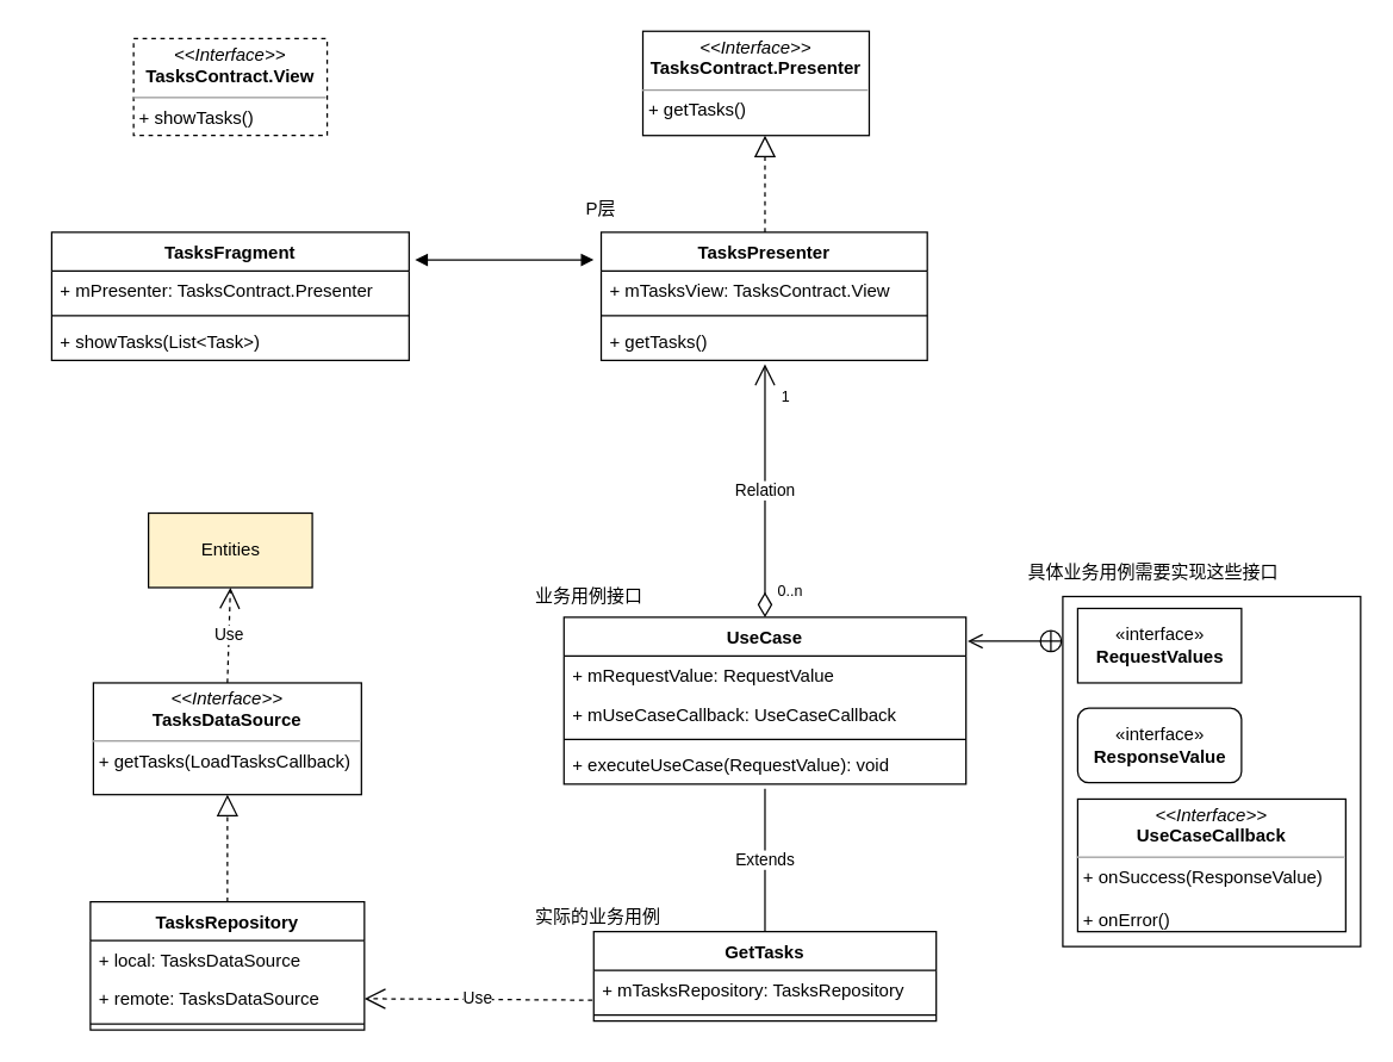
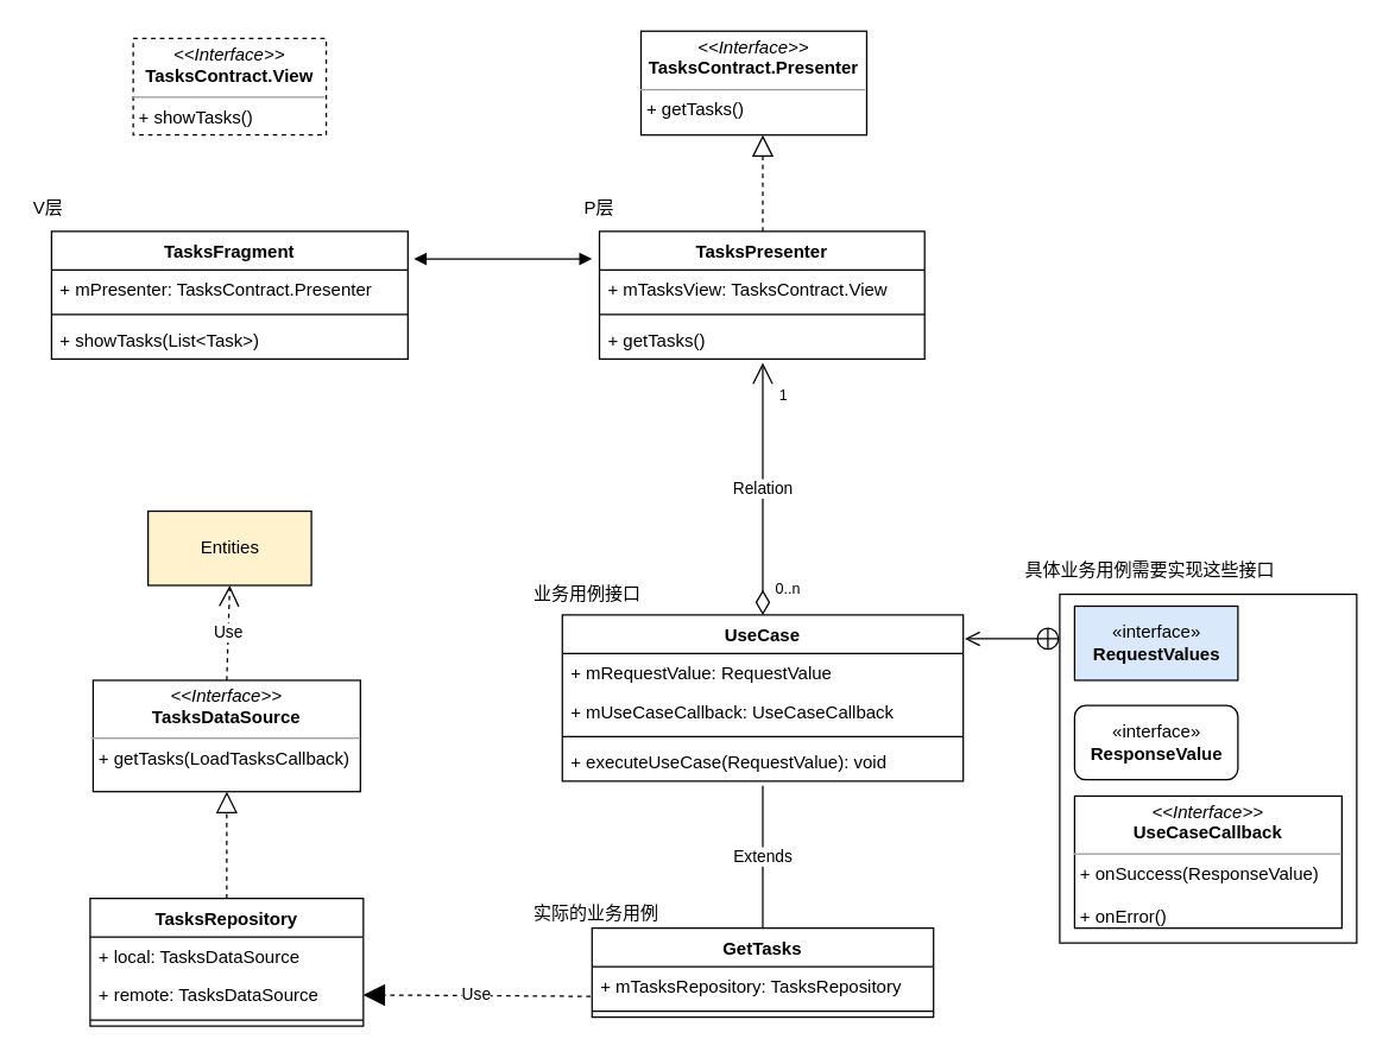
+ <mxCell id="43" value="V层" style="text;html=1;resizable=0;points=[];autosize=1;align=left;verticalAlign=top;spacingTop=-4;" vertex="1" parent="1"><mxGeometry x="20" y="130" width="40" height="20" as="geometry" /></mxCell>
- <mxCell id="16" value="«interface»&lt;br&gt;&lt;b&gt;RequestValues&lt;/b&gt;&lt;br&gt;" style="html=1;" parent="1" vertex="1"><mxGeometry x="723" y="408" width="110" height="50" as="geometry" /></mxCell>
+ <mxCell id="16" value="«interface»&lt;br&gt;&lt;b&gt;RequestValues&lt;/b&gt;&lt;br&gt;" style="html=1;fillColor=#dae8fc;" parent="1" vertex="1"><mxGeometry x="723" y="408" width="110" height="50" as="geometry" /></mxCell>
- <mxCell id="26" value="Use" style="endArrow=open;endSize=12;dashed=1;html=1;exitX=-0.004;exitY=0.769;exitDx=0;exitDy=0;entryX=1;entryY=0.5;entryDx=0;entryDy=0;exitPerimeter=0;" parent="1" source="3" target="21" edge="1"><mxGeometry width="160" relative="1" as="geometry"><mxPoint x="232" y="730" as="sourcePoint" /><mxPoint x="392" y="730" as="targetPoint" /></mxGeometry></mxCell>
+ <mxCell id="26" value="Use" style="endArrow=block;endSize=12;dashed=1;html=1;exitX=-0.004;exitY=0.769;exitDx=0;exitDy=0;entryX=1;entryY=0.5;entryDx=0;entryDy=0;exitPerimeter=0;" parent="1" source="3" target="21" edge="1"><mxGeometry width="160" relative="1" as="geometry"><mxPoint x="232" y="730" as="sourcePoint" /><mxPoint x="392" y="730" as="targetPoint" /></mxGeometry></mxCell>
